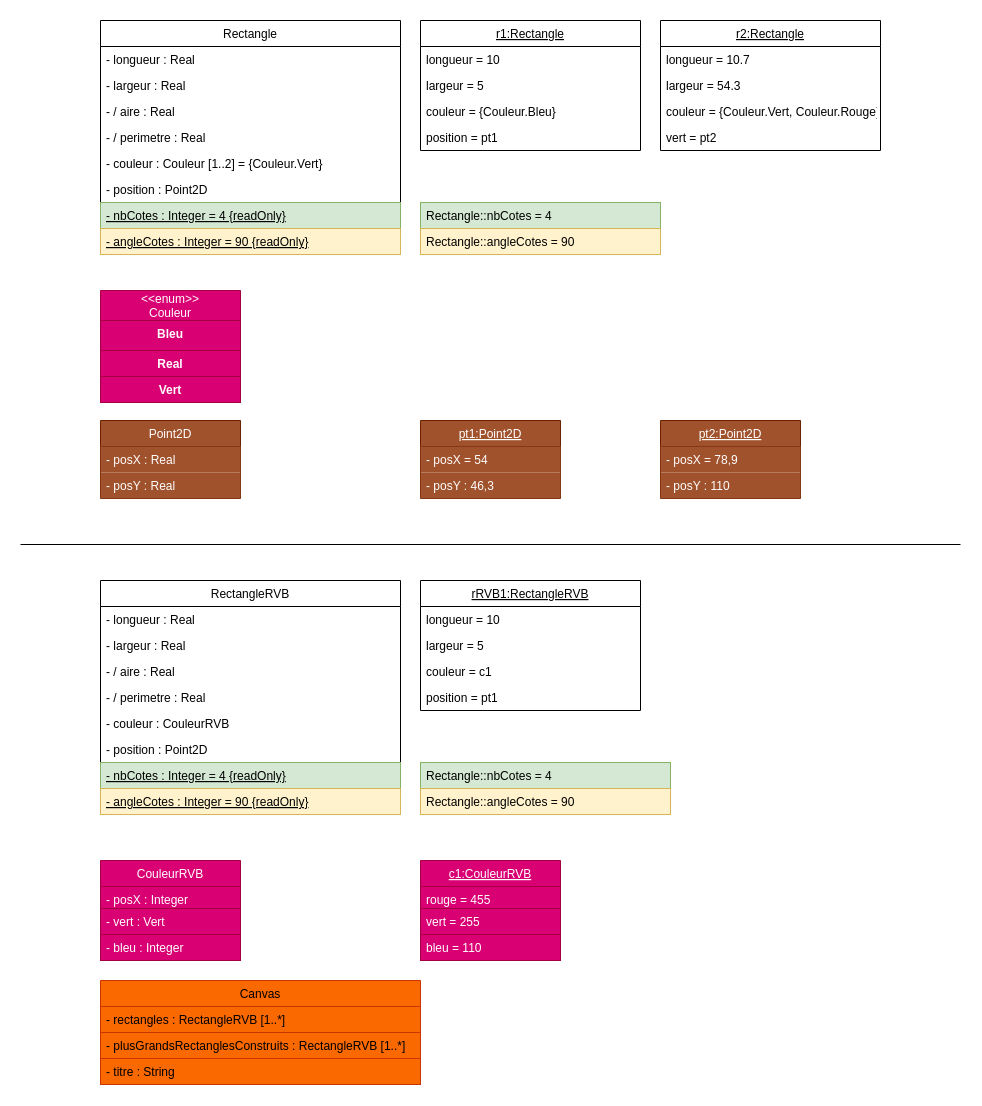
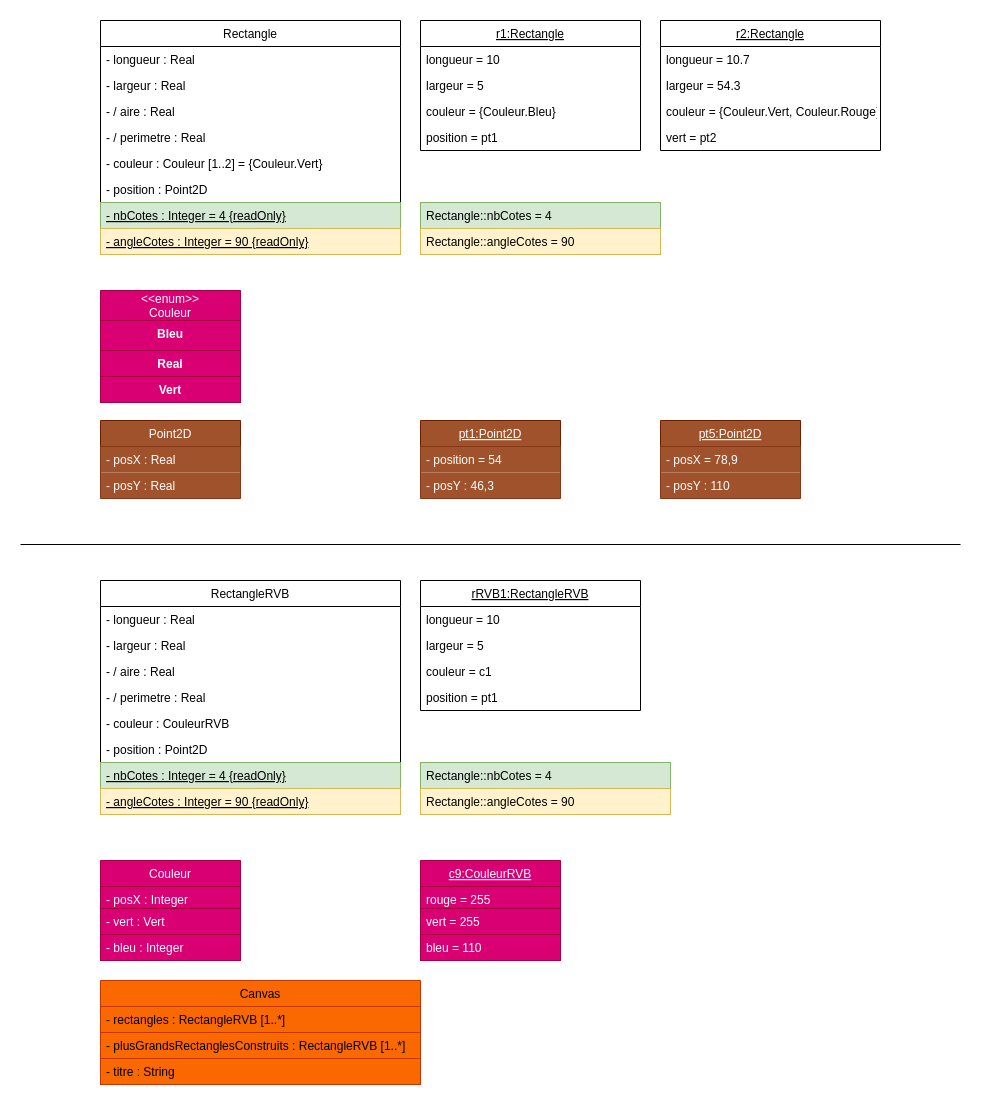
- <mxCell id="33" value="pt2:Point2D" style="swimlane;fontStyle=4;childLayout=stackLayout;horizontal=1;startSize=26;fillColor=#a0522d;horizontalStack=0;resizeParent=1;resizeParentMax=0;resizeLast=0;collapsible=1;marginBottom=0;rounded=0;strokeColor=#6D1F00;strokeWidth=1;fontColor=#ffffff;" vertex="1" parent="1"><mxGeometry x="660" y="420" width="140" height="78" as="geometry" /></mxCell>
+ <mxCell id="33" value="pt5:Point2D" style="swimlane;fontStyle=4;childLayout=stackLayout;horizontal=1;startSize=26;fillColor=#a0522d;horizontalStack=0;resizeParent=1;resizeParentMax=0;resizeLast=0;collapsible=1;marginBottom=0;rounded=0;strokeColor=#6D1F00;strokeWidth=1;fontColor=#ffffff;" vertex="1" parent="1"><mxGeometry x="660" y="420" width="140" height="78" as="geometry" /></mxCell>
- <mxCell id="31" value="- posX = 54" style="text;strokeColor=none;fillColor=#a0522d;align=left;verticalAlign=top;spacingLeft=4;spacingRight=4;overflow=hidden;rotatable=0;points=[[0,0.5],[1,0.5]];portConstraint=eastwest;rounded=0;fontColor=#ffffff;" vertex="1" parent="30"><mxGeometry y="26" width="140" height="26" as="geometry" /></mxCell>
+ <mxCell id="31" value="- position = 54" style="text;strokeColor=none;fillColor=#a0522d;align=left;verticalAlign=top;spacingLeft=4;spacingRight=4;overflow=hidden;rotatable=0;points=[[0,0.5],[1,0.5]];portConstraint=eastwest;rounded=0;fontColor=#ffffff;" vertex="1" parent="30"><mxGeometry y="26" width="140" height="26" as="geometry" /></mxCell>
- <mxCell id="36" value="CouleurRVB" style="swimlane;fontStyle=0;childLayout=stackLayout;horizontal=1;startSize=26;fillColor=#d80073;horizontalStack=0;resizeParent=1;resizeParentMax=0;resizeLast=0;collapsible=1;marginBottom=0;fontColor=#ffffff;strokeColor=#A50040;" vertex="1" parent="1"><mxGeometry x="100" y="860" width="140" height="100" as="geometry" /></mxCell>
+ <mxCell id="36" value="Couleur" style="swimlane;fontStyle=0;childLayout=stackLayout;horizontal=1;startSize=26;fillColor=#d80073;horizontalStack=0;resizeParent=1;resizeParentMax=0;resizeLast=0;collapsible=1;marginBottom=0;fontColor=#ffffff;strokeColor=#A50040;" vertex="1" parent="1"><mxGeometry x="100" y="860" width="140" height="100" as="geometry" /></mxCell>
- <mxCell id="50" value="c1:CouleurRVB" style="swimlane;fontStyle=4;childLayout=stackLayout;horizontal=1;startSize=26;fillColor=#d80073;horizontalStack=0;resizeParent=1;resizeParentMax=0;resizeLast=0;collapsible=1;marginBottom=0;fontColor=#ffffff;strokeColor=#A50040;" vertex="1" parent="1"><mxGeometry x="420" y="860" width="140" height="100" as="geometry" /></mxCell>
+ <mxCell id="50" value="c9:CouleurRVB" style="swimlane;fontStyle=4;childLayout=stackLayout;horizontal=1;startSize=26;fillColor=#d80073;horizontalStack=0;resizeParent=1;resizeParentMax=0;resizeLast=0;collapsible=1;marginBottom=0;fontColor=#ffffff;strokeColor=#A50040;" vertex="1" parent="1"><mxGeometry x="420" y="860" width="140" height="100" as="geometry" /></mxCell>
- <mxCell id="51" value="rouge = 455" style="text;strokeColor=#A50040;fillColor=#d80073;align=left;verticalAlign=top;spacingLeft=4;spacingRight=4;overflow=hidden;rotatable=0;points=[[0,0.5],[1,0.5]];portConstraint=eastwest;fontStyle=0;fontColor=#ffffff;" vertex="1" parent="50"><mxGeometry y="26" width="140" height="22" as="geometry" /></mxCell>
+ <mxCell id="51" value="rouge = 255" style="text;strokeColor=#A50040;fillColor=#d80073;align=left;verticalAlign=top;spacingLeft=4;spacingRight=4;overflow=hidden;rotatable=0;points=[[0,0.5],[1,0.5]];portConstraint=eastwest;fontStyle=0;fontColor=#ffffff;" vertex="1" parent="50"><mxGeometry y="26" width="140" height="22" as="geometry" /></mxCell>
